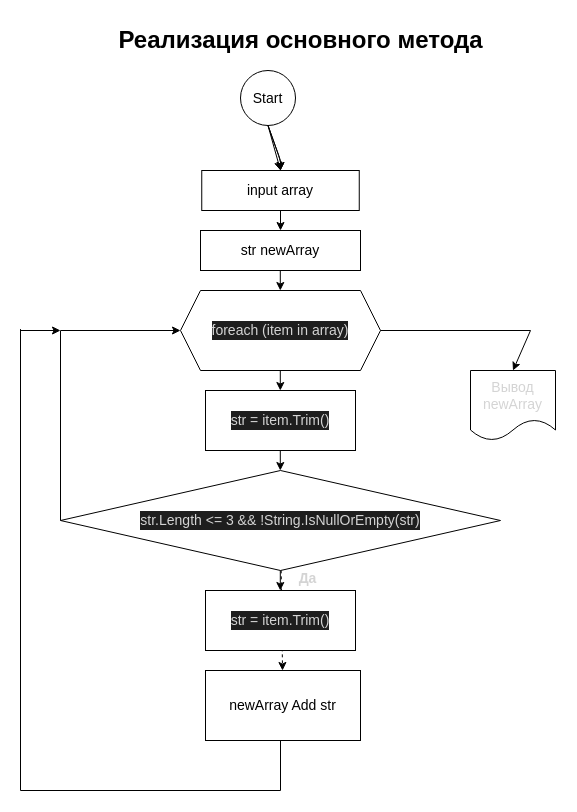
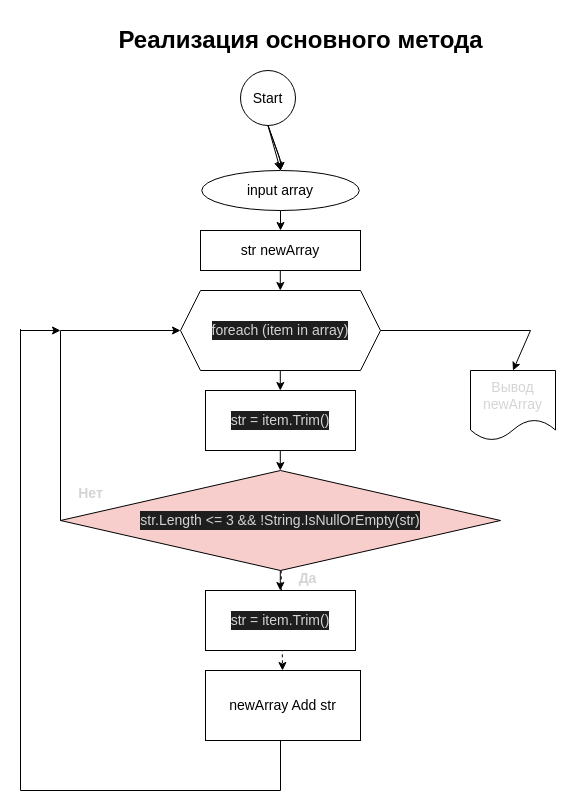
- <mxCell id="4" value="&lt;span&gt;&lt;font style=&quot;font-size: 14px&quot;&gt;input array&lt;/font&gt;&lt;/span&gt;" style="rounded=0;whiteSpace=wrap;html=1;" vertex="1" parent="1"><mxGeometry x="201.25" y="170" width="157.5" height="40" as="geometry" /></mxCell>
+ <mxCell id="4" value="&lt;span&gt;&lt;font style=&quot;font-size: 14px&quot;&gt;input array&lt;/font&gt;&lt;/span&gt;" style="ellipse;whiteSpace=wrap;html=1;" vertex="1" parent="1"><mxGeometry x="201.25" y="170" width="157.5" height="40" as="geometry" /></mxCell>
+ <mxCell id="23" value="&lt;font style=&quot;font-size: 14px&quot;&gt;Нет&lt;/font&gt;" style="text;strokeColor=none;fillColor=none;html=1;fontSize=24;fontStyle=1;verticalAlign=middle;align=center;fontFamily=Helvetica;fontColor=#D4D4D4;" vertex="1" parent="1"><mxGeometry x="70" y="480" width="40" height="20" as="geometry" /></mxCell>
- <mxCell id="9" value="&lt;div style=&quot;background-color: rgb(30 , 30 , 30) ; font-size: 14px ; line-height: 19px&quot;&gt;str.Length &amp;lt;= 3 &amp;amp;&amp;amp; !String.IsNullOrEmpty(str)&lt;/div&gt;" style="rhombus;whiteSpace=wrap;html=1;fontFamily=Helvetica;fontColor=#D4D4D4;" vertex="1" parent="1"><mxGeometry x="60" y="470" width="440" height="100" as="geometry" /></mxCell>
+ <mxCell id="9" value="&lt;div style=&quot;background-color: rgb(30 , 30 , 30) ; font-size: 14px ; line-height: 19px&quot;&gt;str.Length &amp;lt;= 3 &amp;amp;&amp;amp; !String.IsNullOrEmpty(str)&lt;/div&gt;" style="rhombus;whiteSpace=wrap;html=1;fontFamily=Helvetica;fontColor=#D4D4D4;fillColor=#f8cecc;" vertex="1" parent="1"><mxGeometry x="60" y="470" width="440" height="100" as="geometry" /></mxCell>
